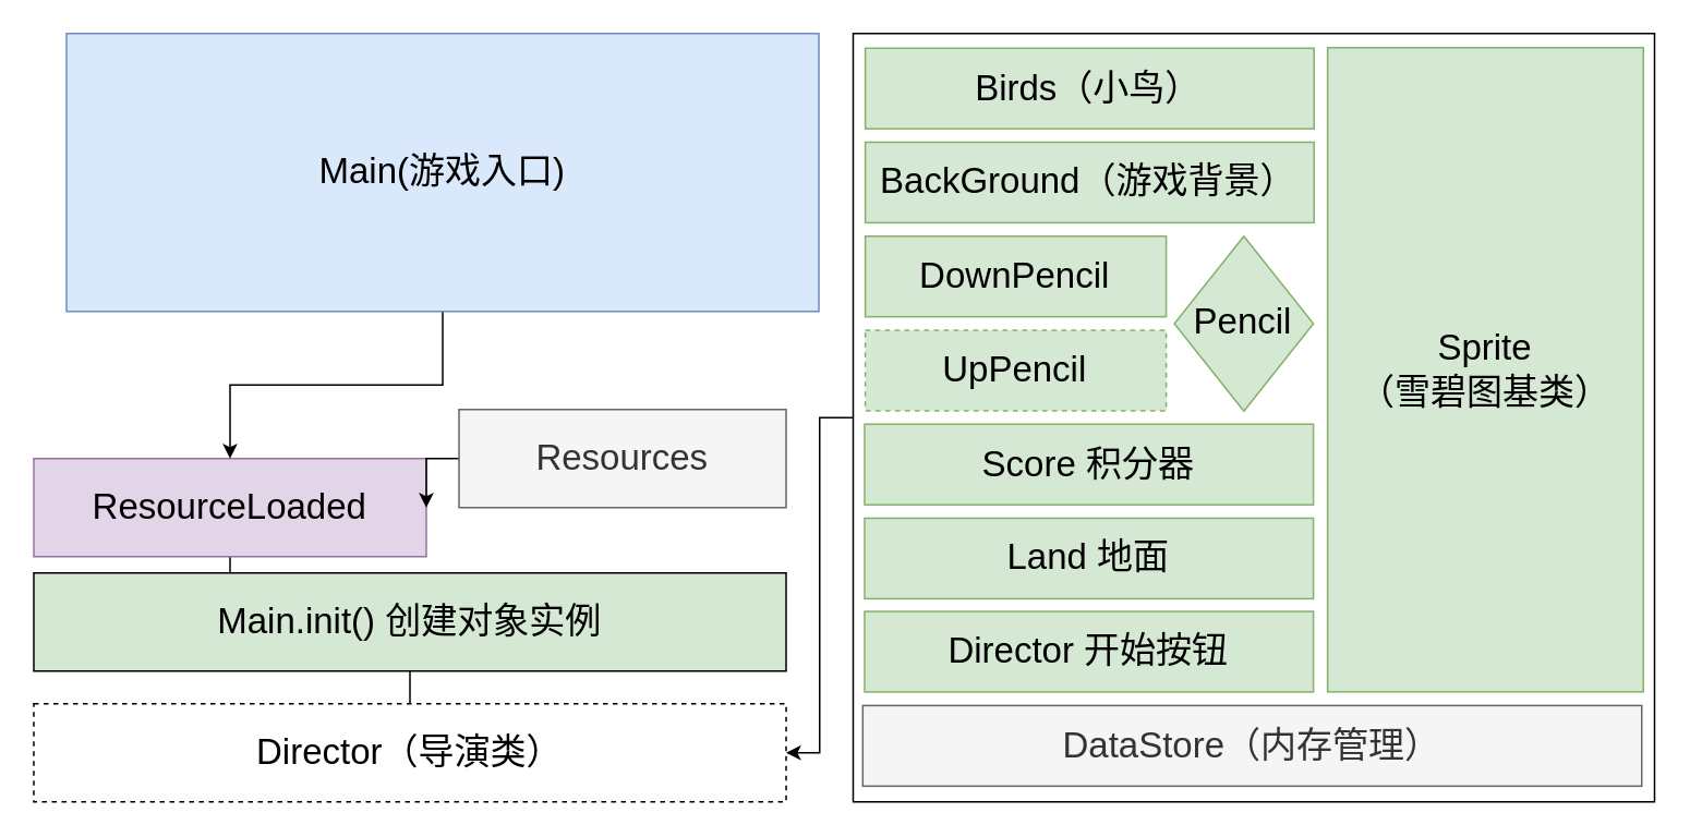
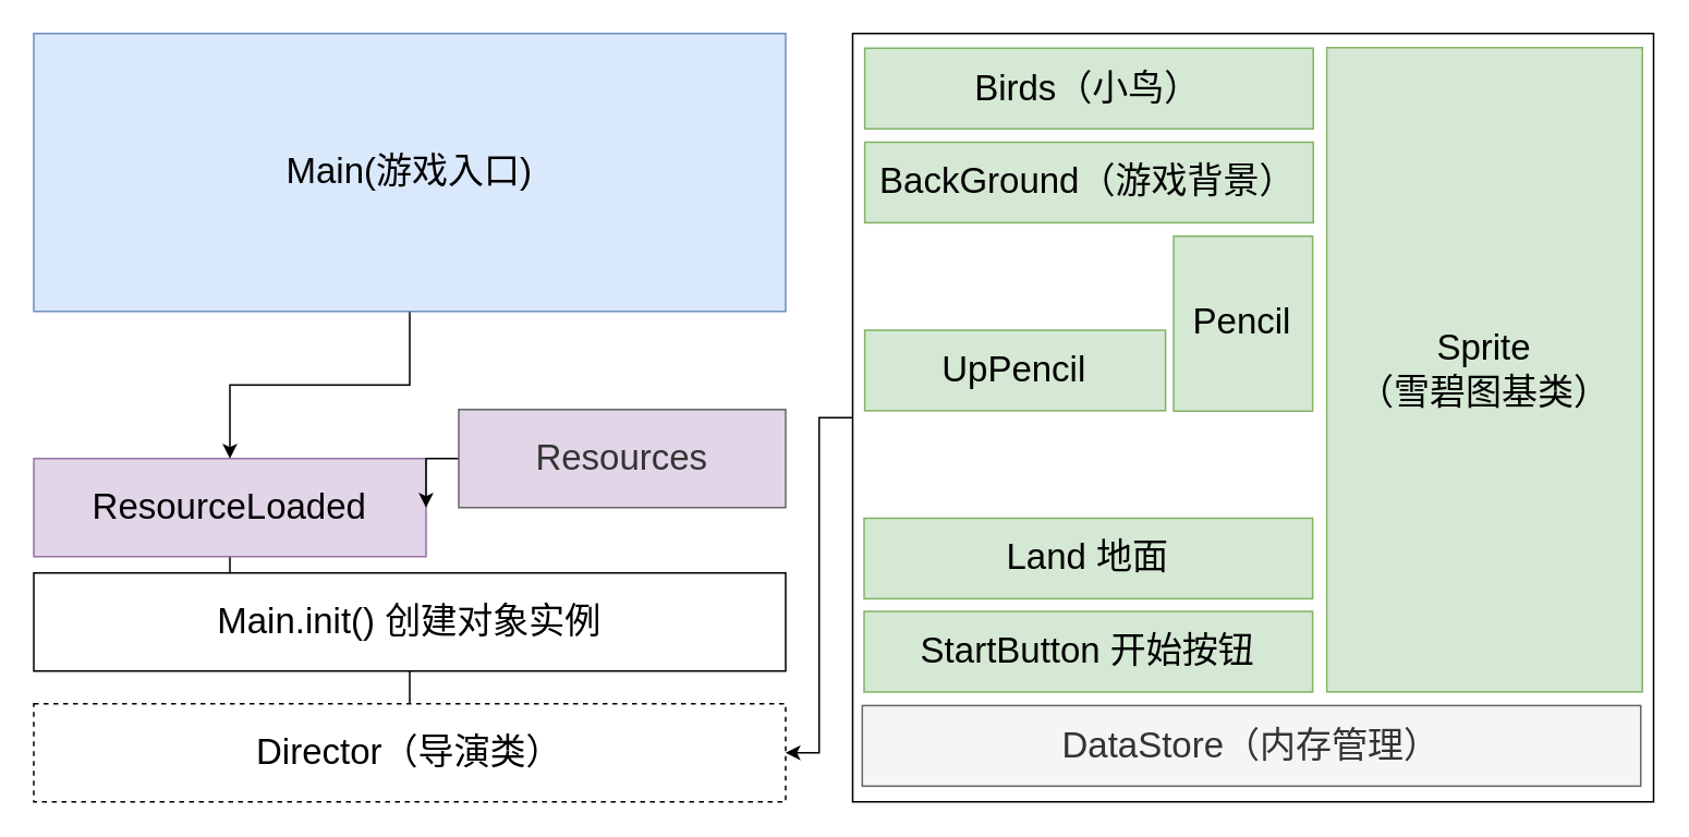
- <mxCell id="7" value="Main(游戏入口)" style="rounded=0;whiteSpace=wrap;html=1;fontSize=22;fillColor=#dae8fc;strokeColor=#6c8ebf;" parent="1" vertex="1"><mxGeometry x="40" y="20" width="460" height="170" as="geometry" /></mxCell>
+ <mxCell id="7" value="Main(游戏入口)" style="rounded=0;whiteSpace=wrap;html=1;fontSize=22;fillColor=#dae8fc;strokeColor=#6c8ebf;" parent="1" vertex="1"><mxGeometry x="20" y="20" width="460" height="170" as="geometry" /></mxCell>
- <mxCell id="26" value="DownPencil" style="rounded=0;whiteSpace=wrap;html=1;fontSize=22;fillColor=#d5e8d4;strokeColor=#82b366;" parent="25" vertex="1"><mxGeometry width="184" height="49.278" as="geometry" /></mxCell>
- <mxCell id="21" value="Pencil" style="rhombus;whiteSpace=wrap;html=1;fontSize=22;fillColor=#d5e8d4;strokeColor=#82b366;" parent="18" vertex="1"><mxGeometry x="189.4" y="114.99" width="85" height="107.01" as="geometry" /></mxCell>
+ <mxCell id="21" value="Pencil" style="rounded=0;whiteSpace=wrap;html=1;fontSize=22;fillColor=#d5e8d4;strokeColor=#82b366;" parent="18" vertex="1"><mxGeometry x="189.4" y="114.99" width="85" height="107.01" as="geometry" /></mxCell>
- <mxCell id="27" value="UpPencil" style="rounded=0;whiteSpace=wrap;html=1;fontSize=22;fillColor=#d5e8d4;strokeColor=#82b366;dashed=1;" parent="25" vertex="1"><mxGeometry y="57.492" width="184" height="49.278" as="geometry" /></mxCell>
+ <mxCell id="27" value="UpPencil" style="rounded=0;whiteSpace=wrap;html=1;fontSize=22;fillColor=#d5e8d4;strokeColor=#82b366;" parent="25" vertex="1"><mxGeometry y="57.492" width="184" height="49.278" as="geometry" /></mxCell>
- <mxCell id="5" value="Resources" style="rounded=0;whiteSpace=wrap;html=1;fontSize=22;fillColor=#f5f5f5;strokeColor=#666666;fontColor=#333333;" parent="1" vertex="1"><mxGeometry x="280" y="250" width="200" height="60" as="geometry" /></mxCell>
+ <mxCell id="5" value="Resources" style="rounded=0;whiteSpace=wrap;html=1;fontSize=22;fillColor=#e1d5e7;strokeColor=#666666;fontColor=#333333;" parent="1" vertex="1"><mxGeometry x="280" y="250" width="200" height="60" as="geometry" /></mxCell>
- <mxCell id="22" value="Score&amp;nbsp;积分器" style="rounded=0;whiteSpace=wrap;html=1;fontSize=22;fillColor=#d5e8d4;strokeColor=#82b366;" parent="18" vertex="1"><mxGeometry y="230.0" width="274.4" height="49.281" as="geometry" /></mxCell>
- <mxCell id="9" value="Main.init()&amp;nbsp;创建对象实例" style="rounded=0;whiteSpace=wrap;html=1;fontSize=22;fillColor=#d5e8d4;" parent="1" vertex="1"><mxGeometry x="20" y="350" width="460" height="60" as="geometry" /></mxCell>
+ <mxCell id="9" value="Main.init()&amp;nbsp;创建对象实例" style="rounded=0;whiteSpace=wrap;html=1;fontSize=22;" parent="1" vertex="1"><mxGeometry x="20" y="350" width="460" height="60" as="geometry" /></mxCell>
- <mxCell id="24" value="Director&amp;nbsp;开始按钮" style="rounded=0;whiteSpace=wrap;html=1;fontSize=22;fillColor=#d5e8d4;strokeColor=#82b366;" vertex="1" parent="18"><mxGeometry y="344.534" width="274.4" height="49.281" as="geometry" /></mxCell>
+ <mxCell id="24" value="StartButton&amp;nbsp;开始按钮" style="rounded=0;whiteSpace=wrap;html=1;fontSize=22;fillColor=#d5e8d4;strokeColor=#82b366;" vertex="1" parent="18"><mxGeometry y="344.534" width="274.4" height="49.281" as="geometry" /></mxCell>
